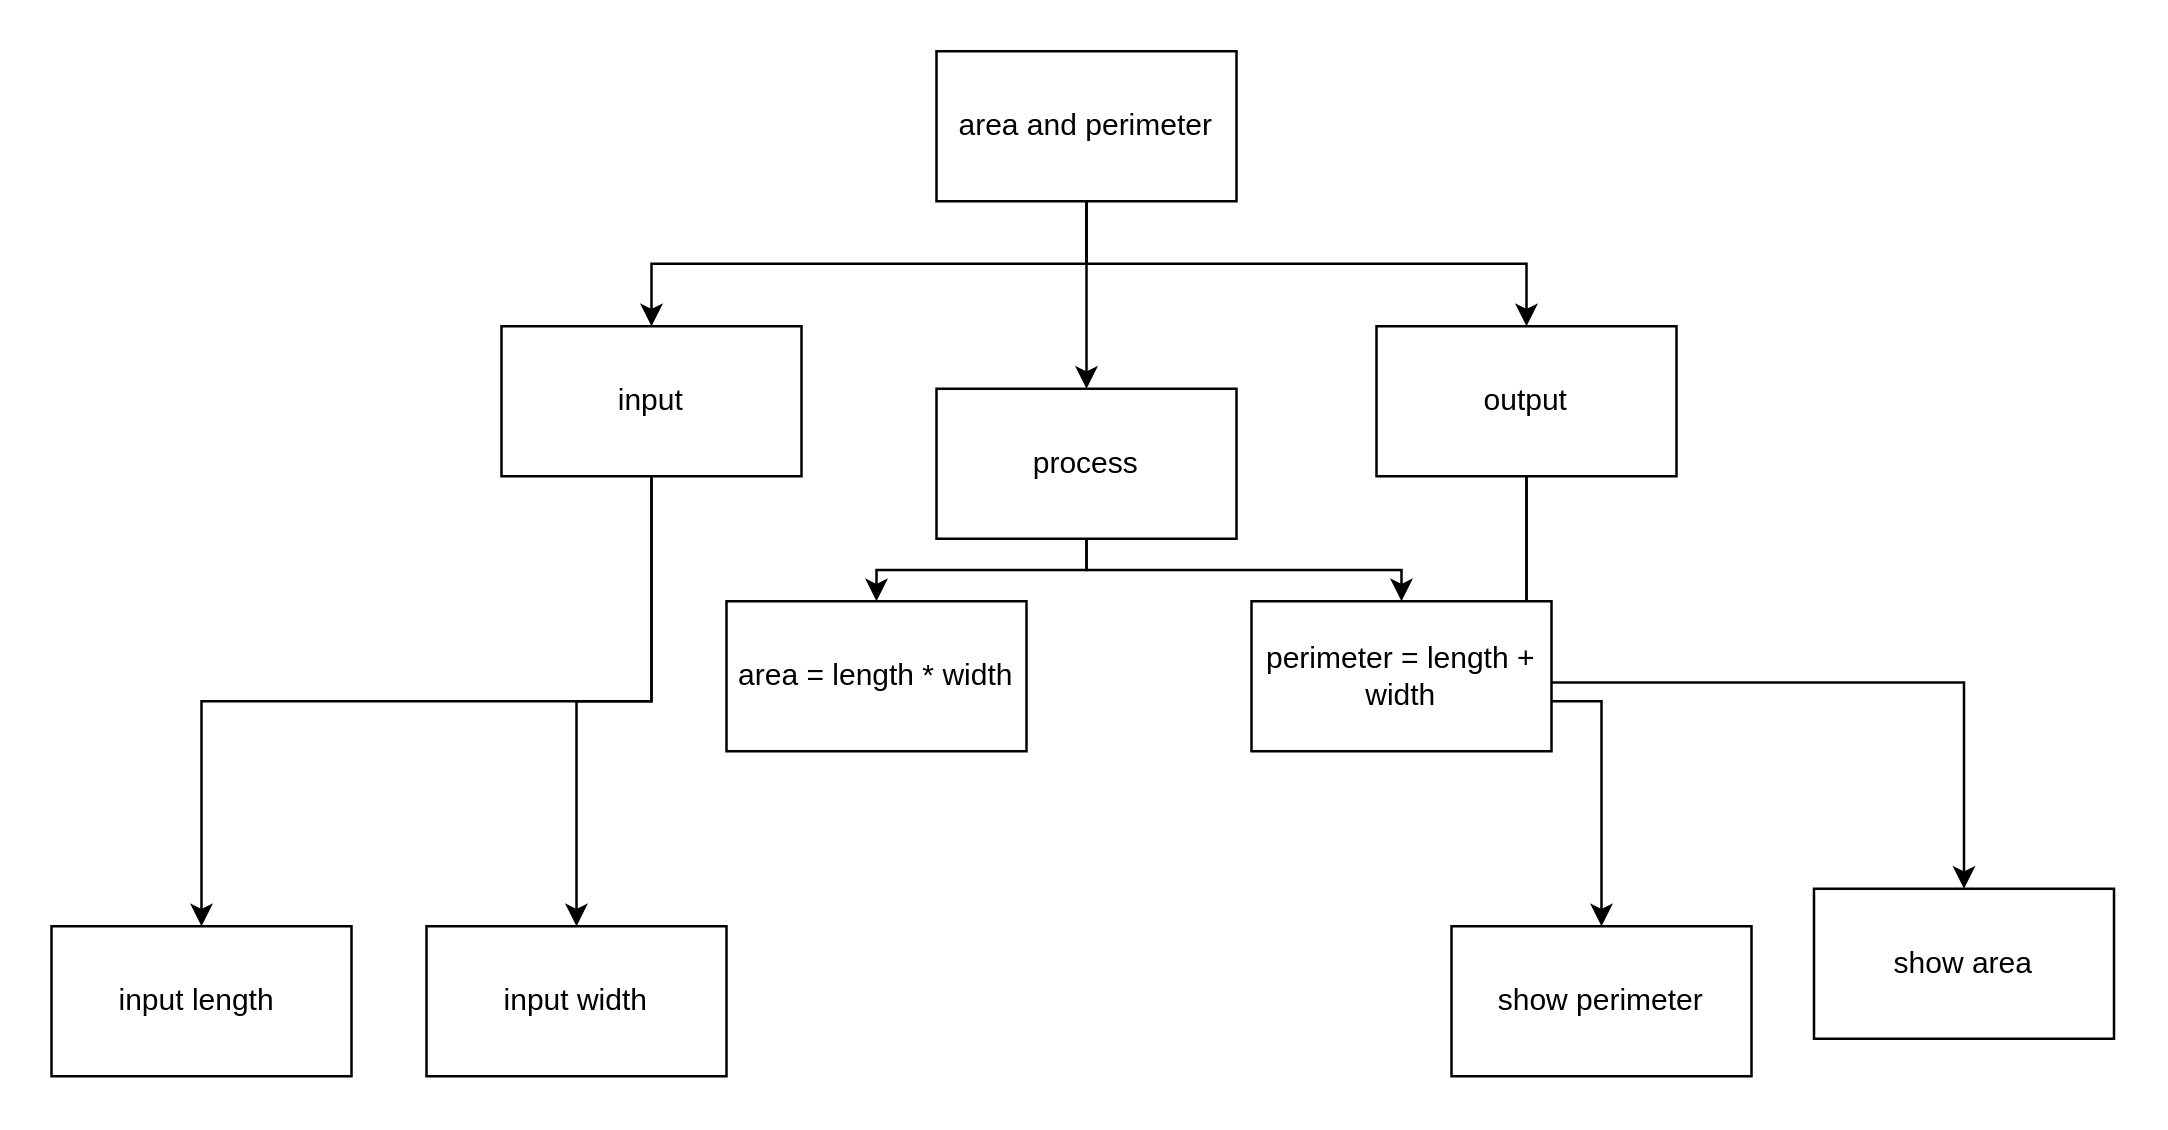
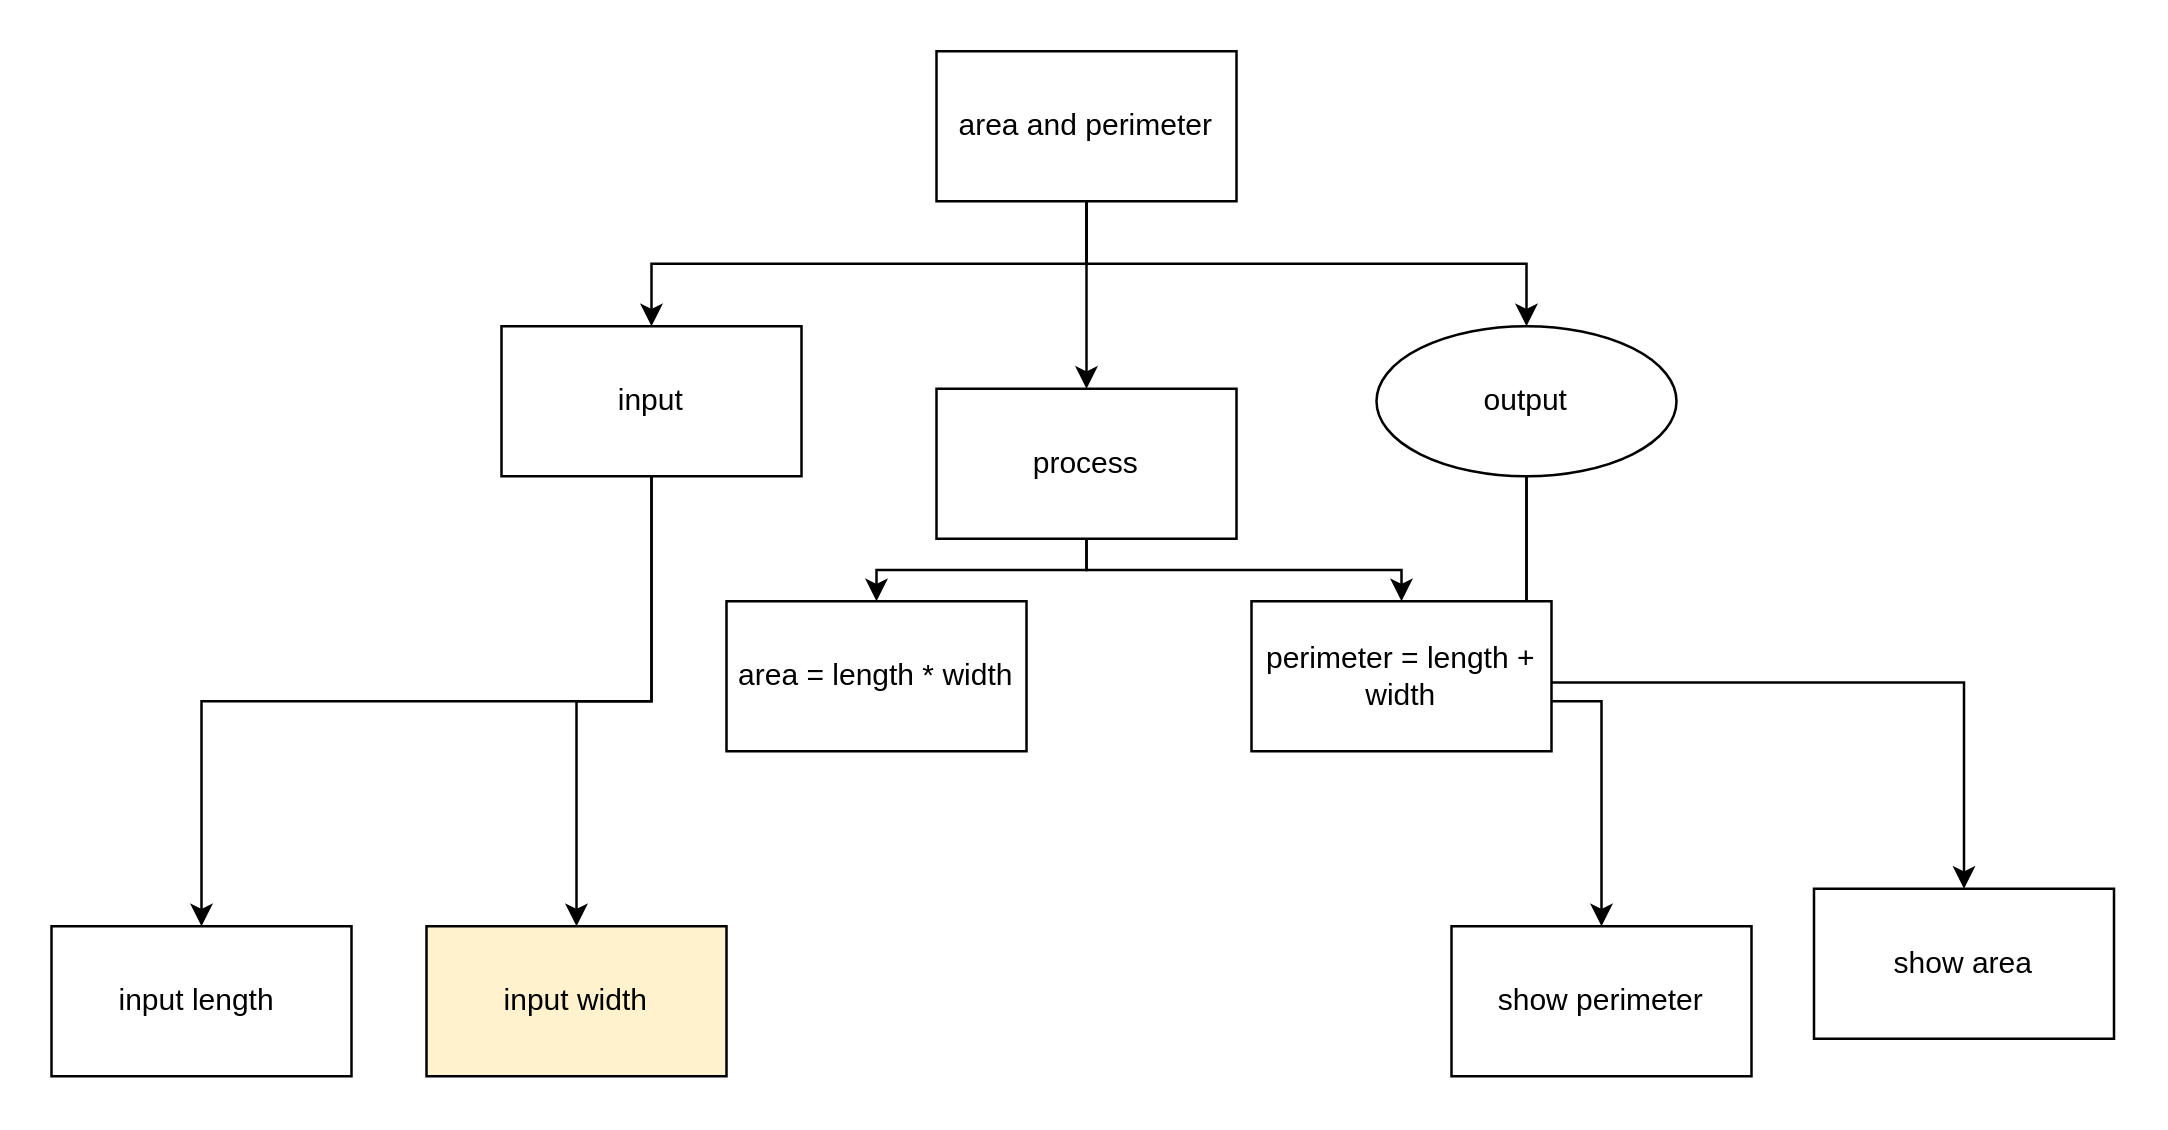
- <mxCell id="14" value="output" style="rounded=0;whiteSpace=wrap;html=1;" parent="1" vertex="1"><mxGeometry x="550" y="130" width="120" height="60" as="geometry" /></mxCell>
+ <mxCell id="14" value="output" style="ellipse;whiteSpace=wrap;html=1;" parent="1" vertex="1"><mxGeometry x="550" y="130" width="120" height="60" as="geometry" /></mxCell>
- <mxCell id="15" value="input width" style="rounded=0;whiteSpace=wrap;html=1;" parent="1" vertex="1"><mxGeometry x="170" y="370" width="120" height="60" as="geometry" /></mxCell>
+ <mxCell id="15" value="input width" style="rounded=0;whiteSpace=wrap;html=1;fillColor=#fff2cc;" parent="1" vertex="1"><mxGeometry x="170" y="370" width="120" height="60" as="geometry" /></mxCell>
